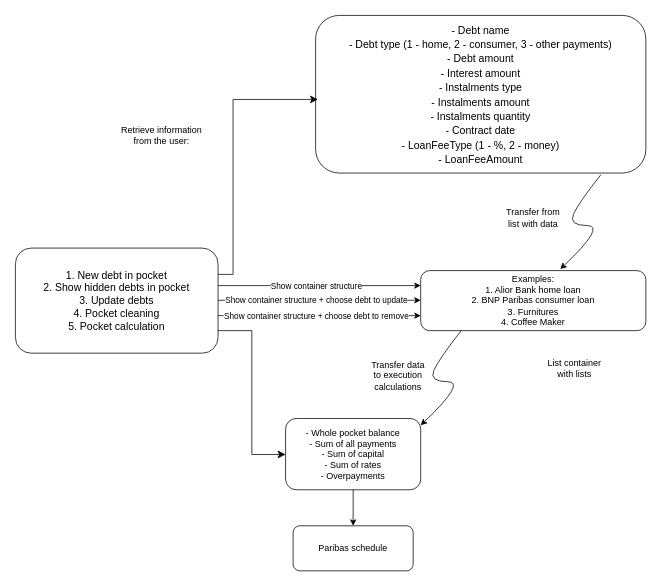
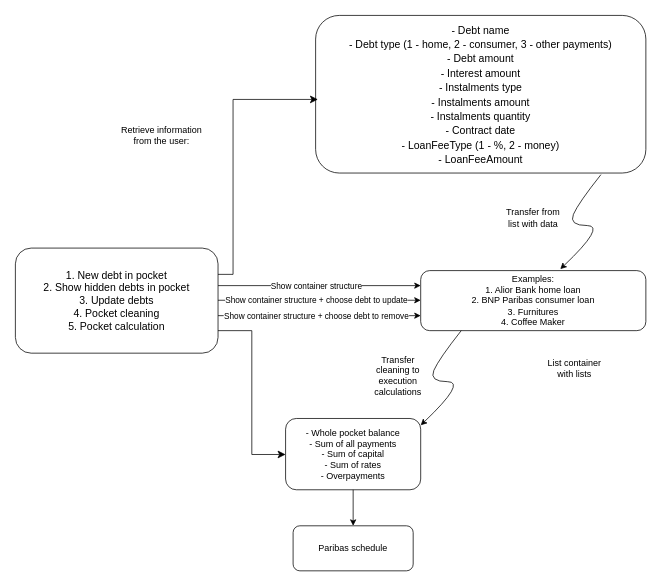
- <mxCell id="19" value="Transfer data to execution calculations" style="text;html=1;strokeColor=none;fillColor=none;align=center;verticalAlign=middle;whiteSpace=wrap;rounded=0;" parent="1" vertex="1"><mxGeometry x="490" y="480" width="80" height="40" as="geometry" /></mxCell>
+ <mxCell id="19" value="Transfer cleaning to execution calculations" style="text;html=1;strokeColor=none;fillColor=none;align=center;verticalAlign=middle;whiteSpace=wrap;rounded=0;" parent="1" vertex="1"><mxGeometry x="490" y="480" width="80" height="40" as="geometry" /></mxCell>
